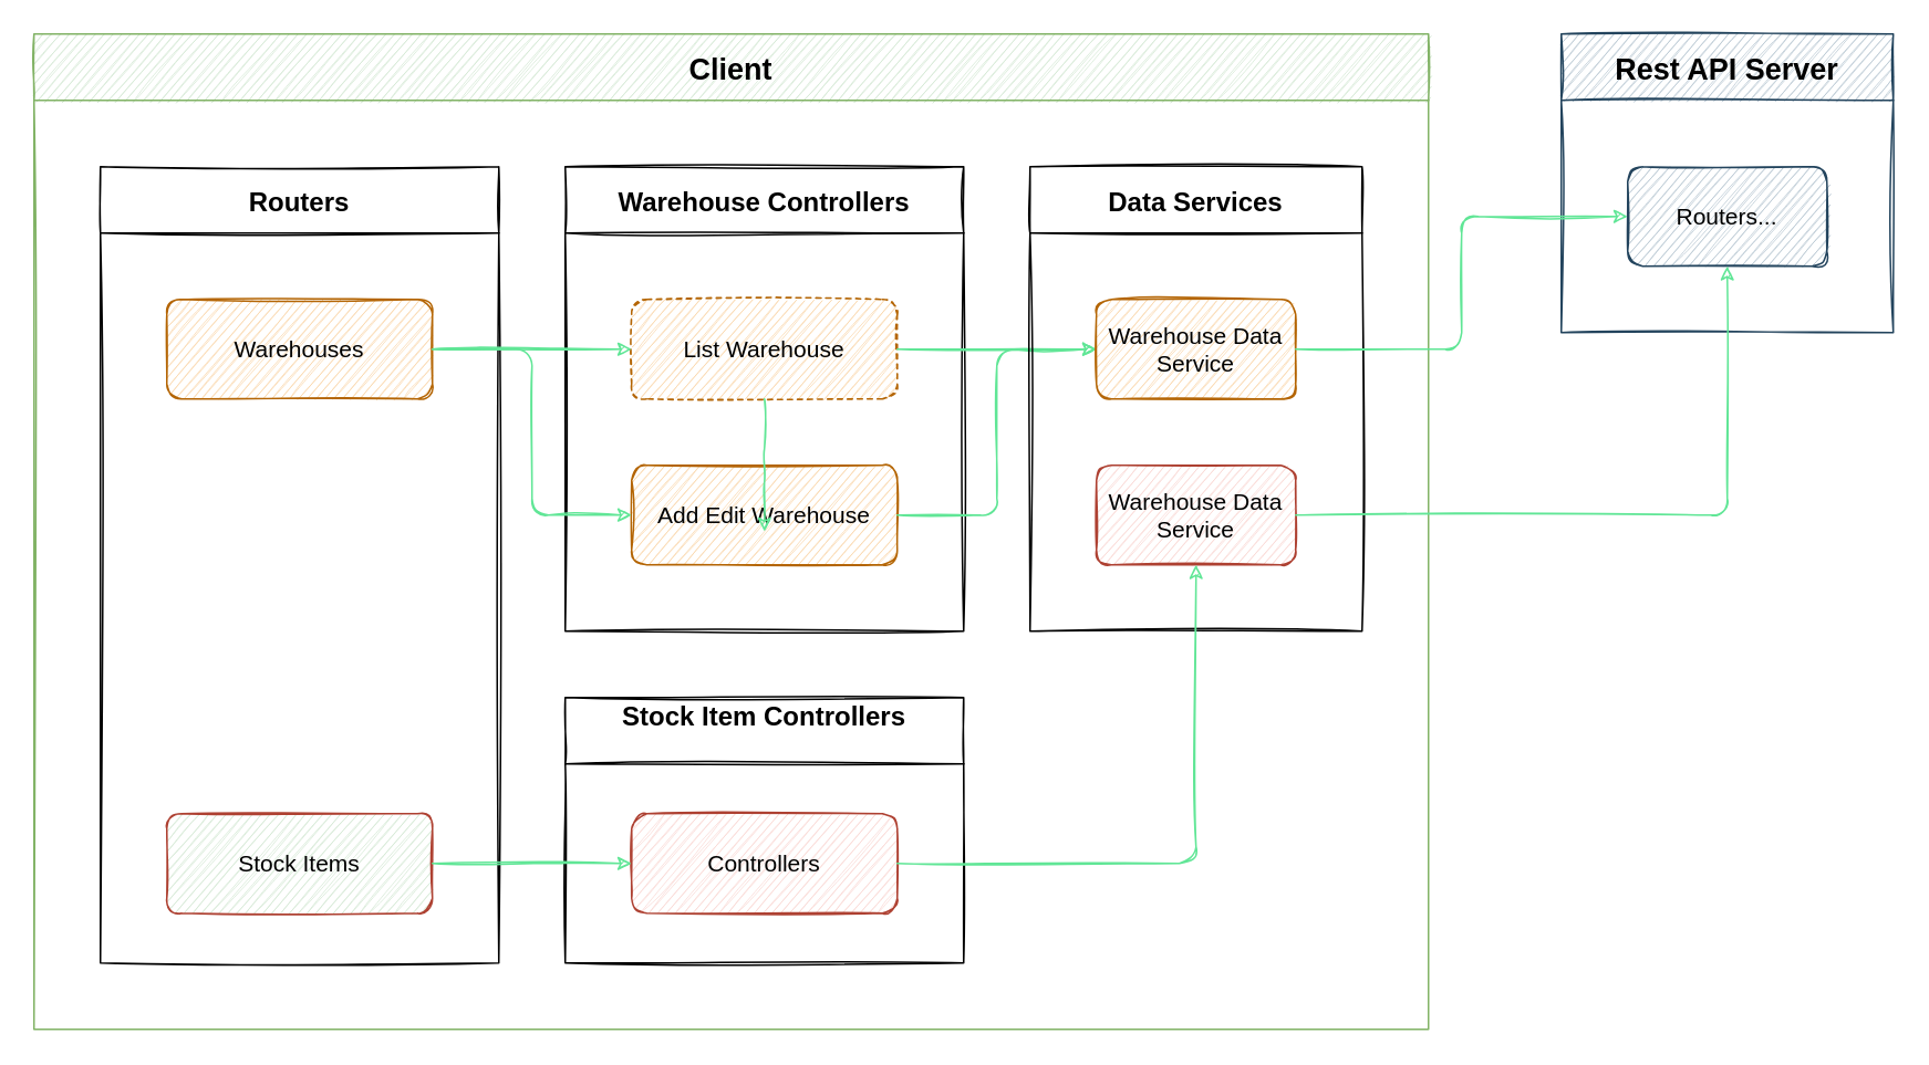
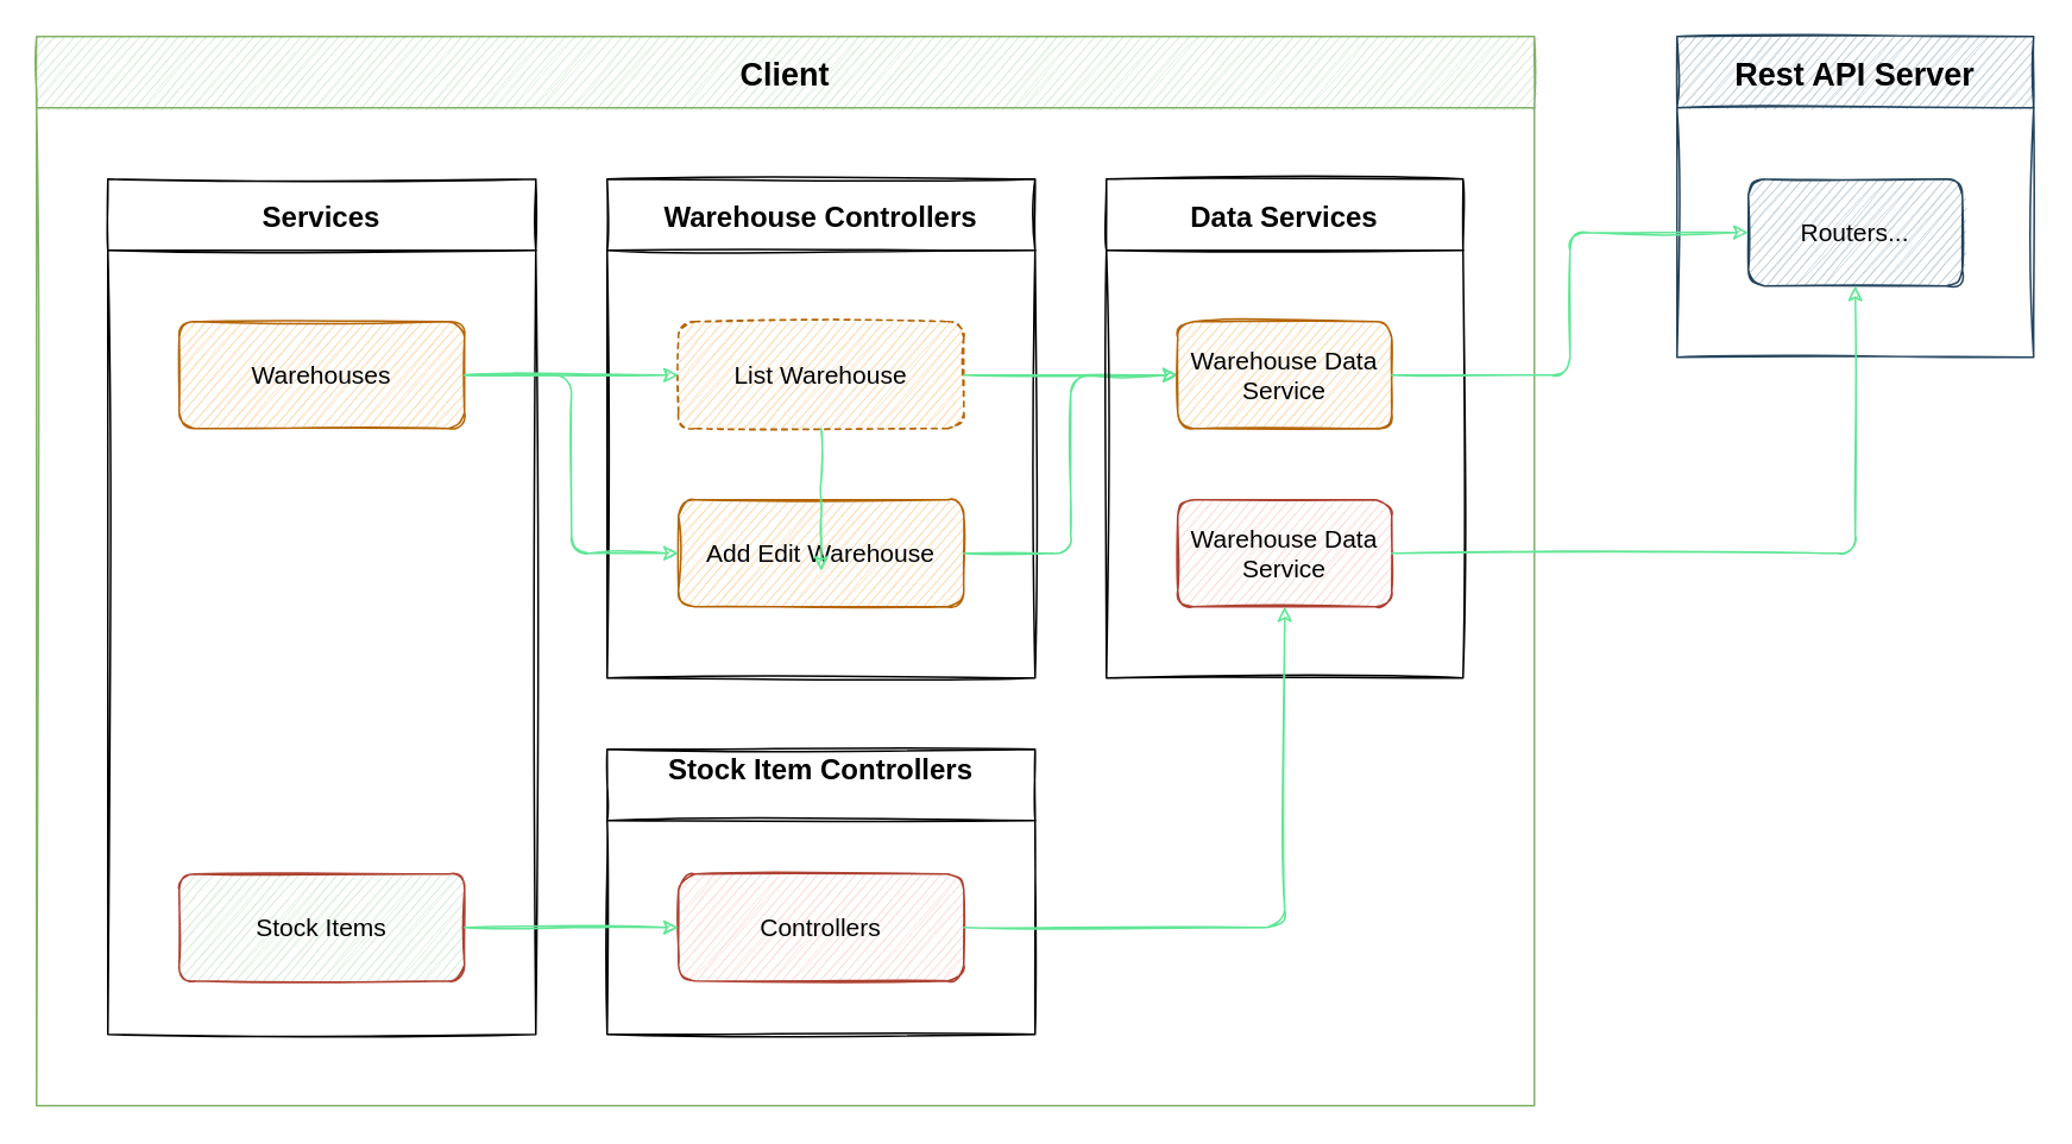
- <mxCell id="3" value="Routers" style="swimlane;fillColor=none;sketch=1;startSize=40;fontSize=16;" vertex="1" parent="2"><mxGeometry x="40" y="80" width="240" height="480" as="geometry" /></mxCell>
+ <mxCell id="3" value="Services" style="swimlane;fillColor=none;sketch=1;startSize=40;fontSize=16;" vertex="1" parent="2"><mxGeometry x="40" y="80" width="240" height="480" as="geometry" /></mxCell>
